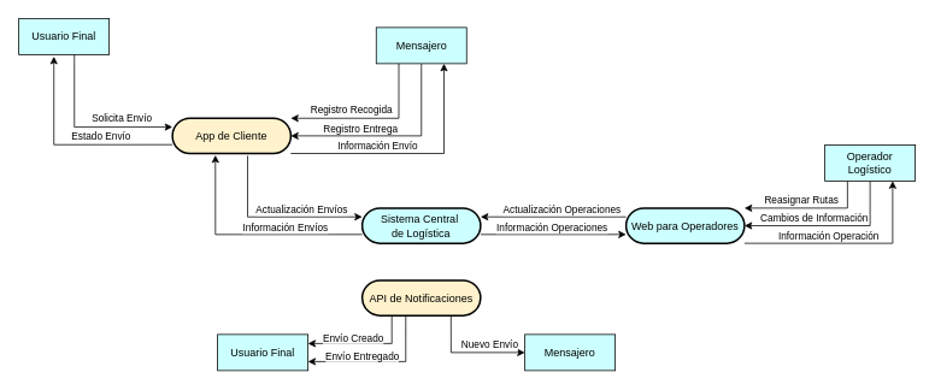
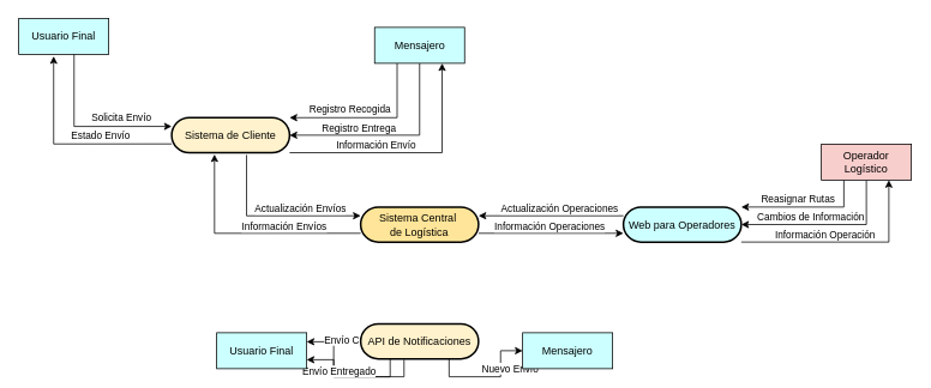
- <mxCell id="6" value="App de Cliente" style="rounded=1;whiteSpace=wrap;arcSize=50;strokeWidth=2;fillColor=#FFF2CC;" parent="1" vertex="1"><mxGeometry x="190" y="130.5" width="131" height="39" as="geometry" /></mxCell>
+ <mxCell id="6" value="Sistema de Cliente" style="rounded=1;whiteSpace=wrap;arcSize=50;strokeWidth=2;fillColor=#FFF2CC;" parent="1" vertex="1"><mxGeometry x="190" y="130.5" width="131" height="39" as="geometry" /></mxCell>
- <mxCell id="31" value="Operador Logístico" style="rounded=0;whiteSpace=wrap;html=1;fillColor=#CCFFFF;" vertex="1" parent="1"><mxGeometry x="912" y="160" width="100" height="40" as="geometry" /></mxCell>
+ <mxCell id="31" value="Operador Logístico" style="rounded=0;whiteSpace=wrap;html=1;fillColor=#f8cecc;" vertex="1" parent="1"><mxGeometry x="912" y="160" width="100" height="40" as="geometry" /></mxCell>
- <mxCell id="9" value="Sistema Central &#10;de Logística" style="rounded=1;whiteSpace=wrap;arcSize=50;strokeWidth=2;fillColor=#ccffff;" vertex="1" parent="1"><mxGeometry x="400" y="230" width="131" height="39" as="geometry" /></mxCell>
+ <mxCell id="9" value="Sistema Central &#10;de Logística" style="rounded=1;whiteSpace=wrap;arcSize=50;strokeWidth=2;fillColor=#FFE599;" vertex="1" parent="1"><mxGeometry x="400" y="230" width="131" height="39" as="geometry" /></mxCell>
- <mxCell id="16" value="API de Notificaciones" style="rounded=1;whiteSpace=wrap;arcSize=50;strokeWidth=2;fillColor=#FFF2CC;" vertex="1" parent="1"><mxGeometry x="400" y="310" width="131" height="39" as="geometry" /></mxCell>
+ <mxCell id="16" value="API de Notificaciones" style="rounded=1;whiteSpace=wrap;arcSize=50;strokeWidth=2;fillColor=#FFF2CC;" vertex="1" parent="1"><mxGeometry x="400" y="360" width="131" height="39" as="geometry" /></mxCell>
